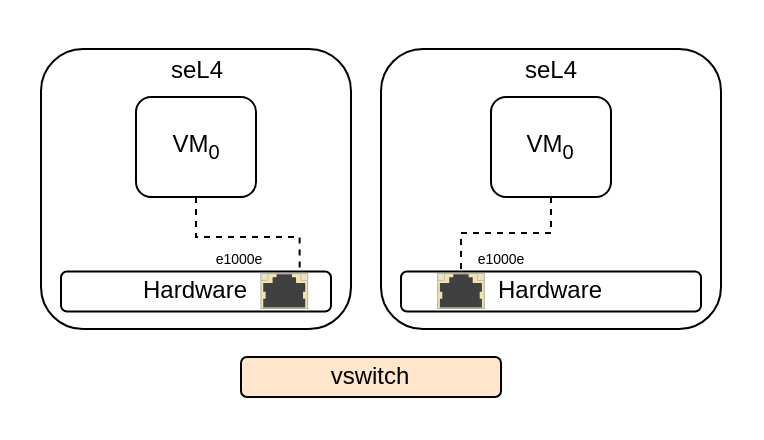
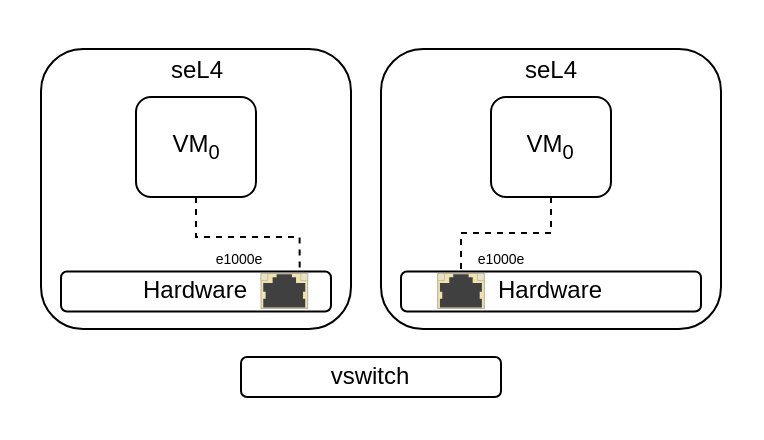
- <mxCell id="15" value="vswitch" style="rounded=1;whiteSpace=wrap;html=1;fillColor=#ffe6cc;" vertex="1" parent="1"><mxGeometry x="120" y="178" width="130" height="20" as="geometry" /></mxCell>
+ <mxCell id="15" value="vswitch" style="rounded=1;whiteSpace=wrap;html=1;" vertex="1" parent="1"><mxGeometry x="120" y="178" width="130" height="20" as="geometry" /></mxCell>
